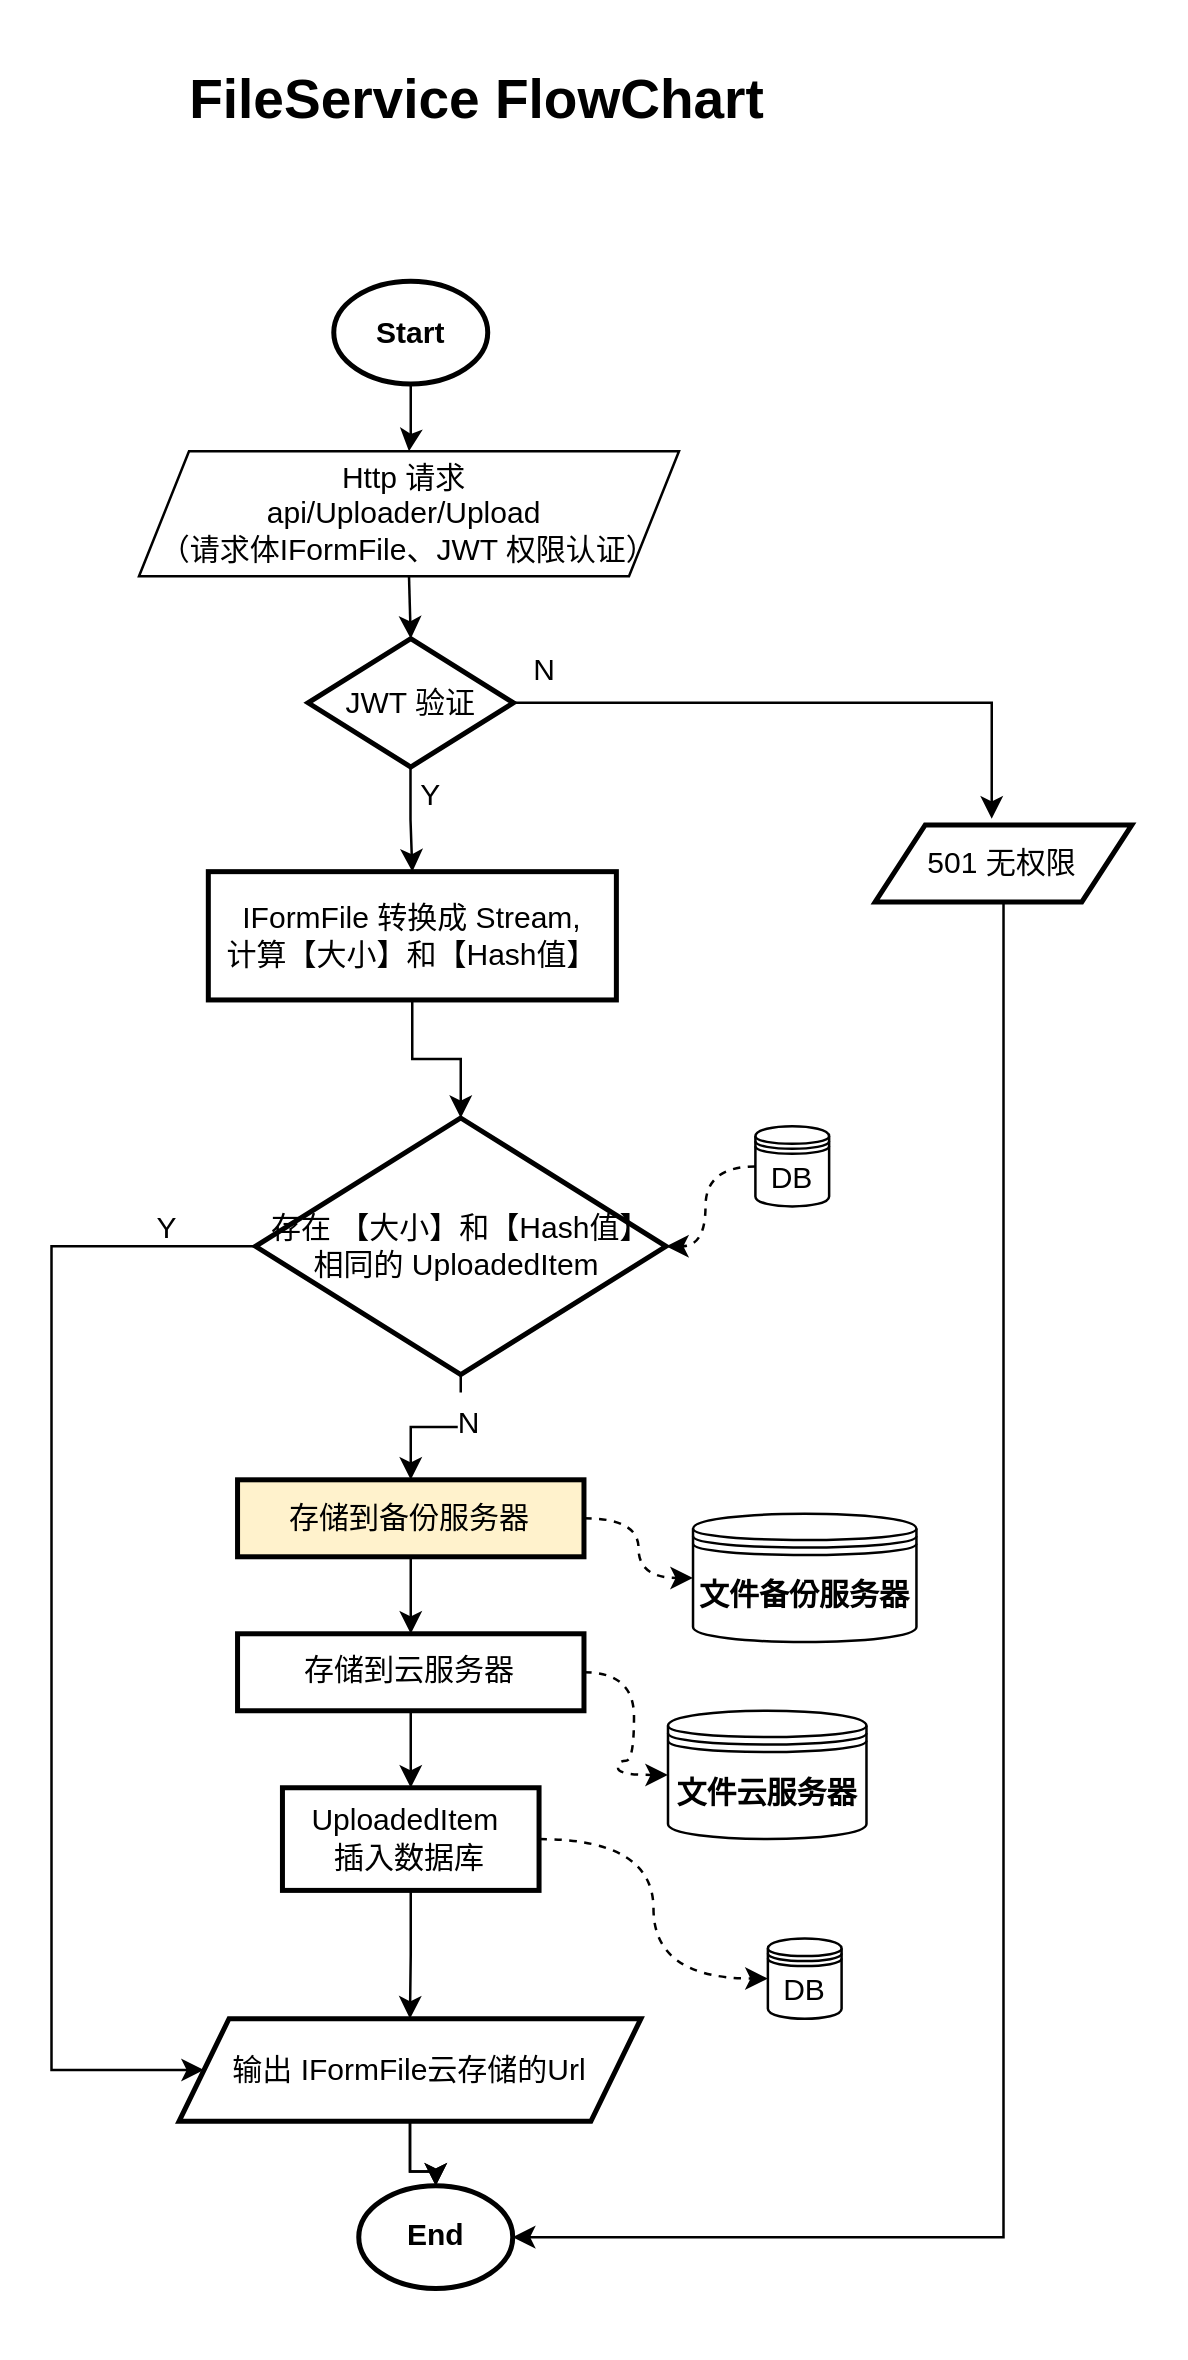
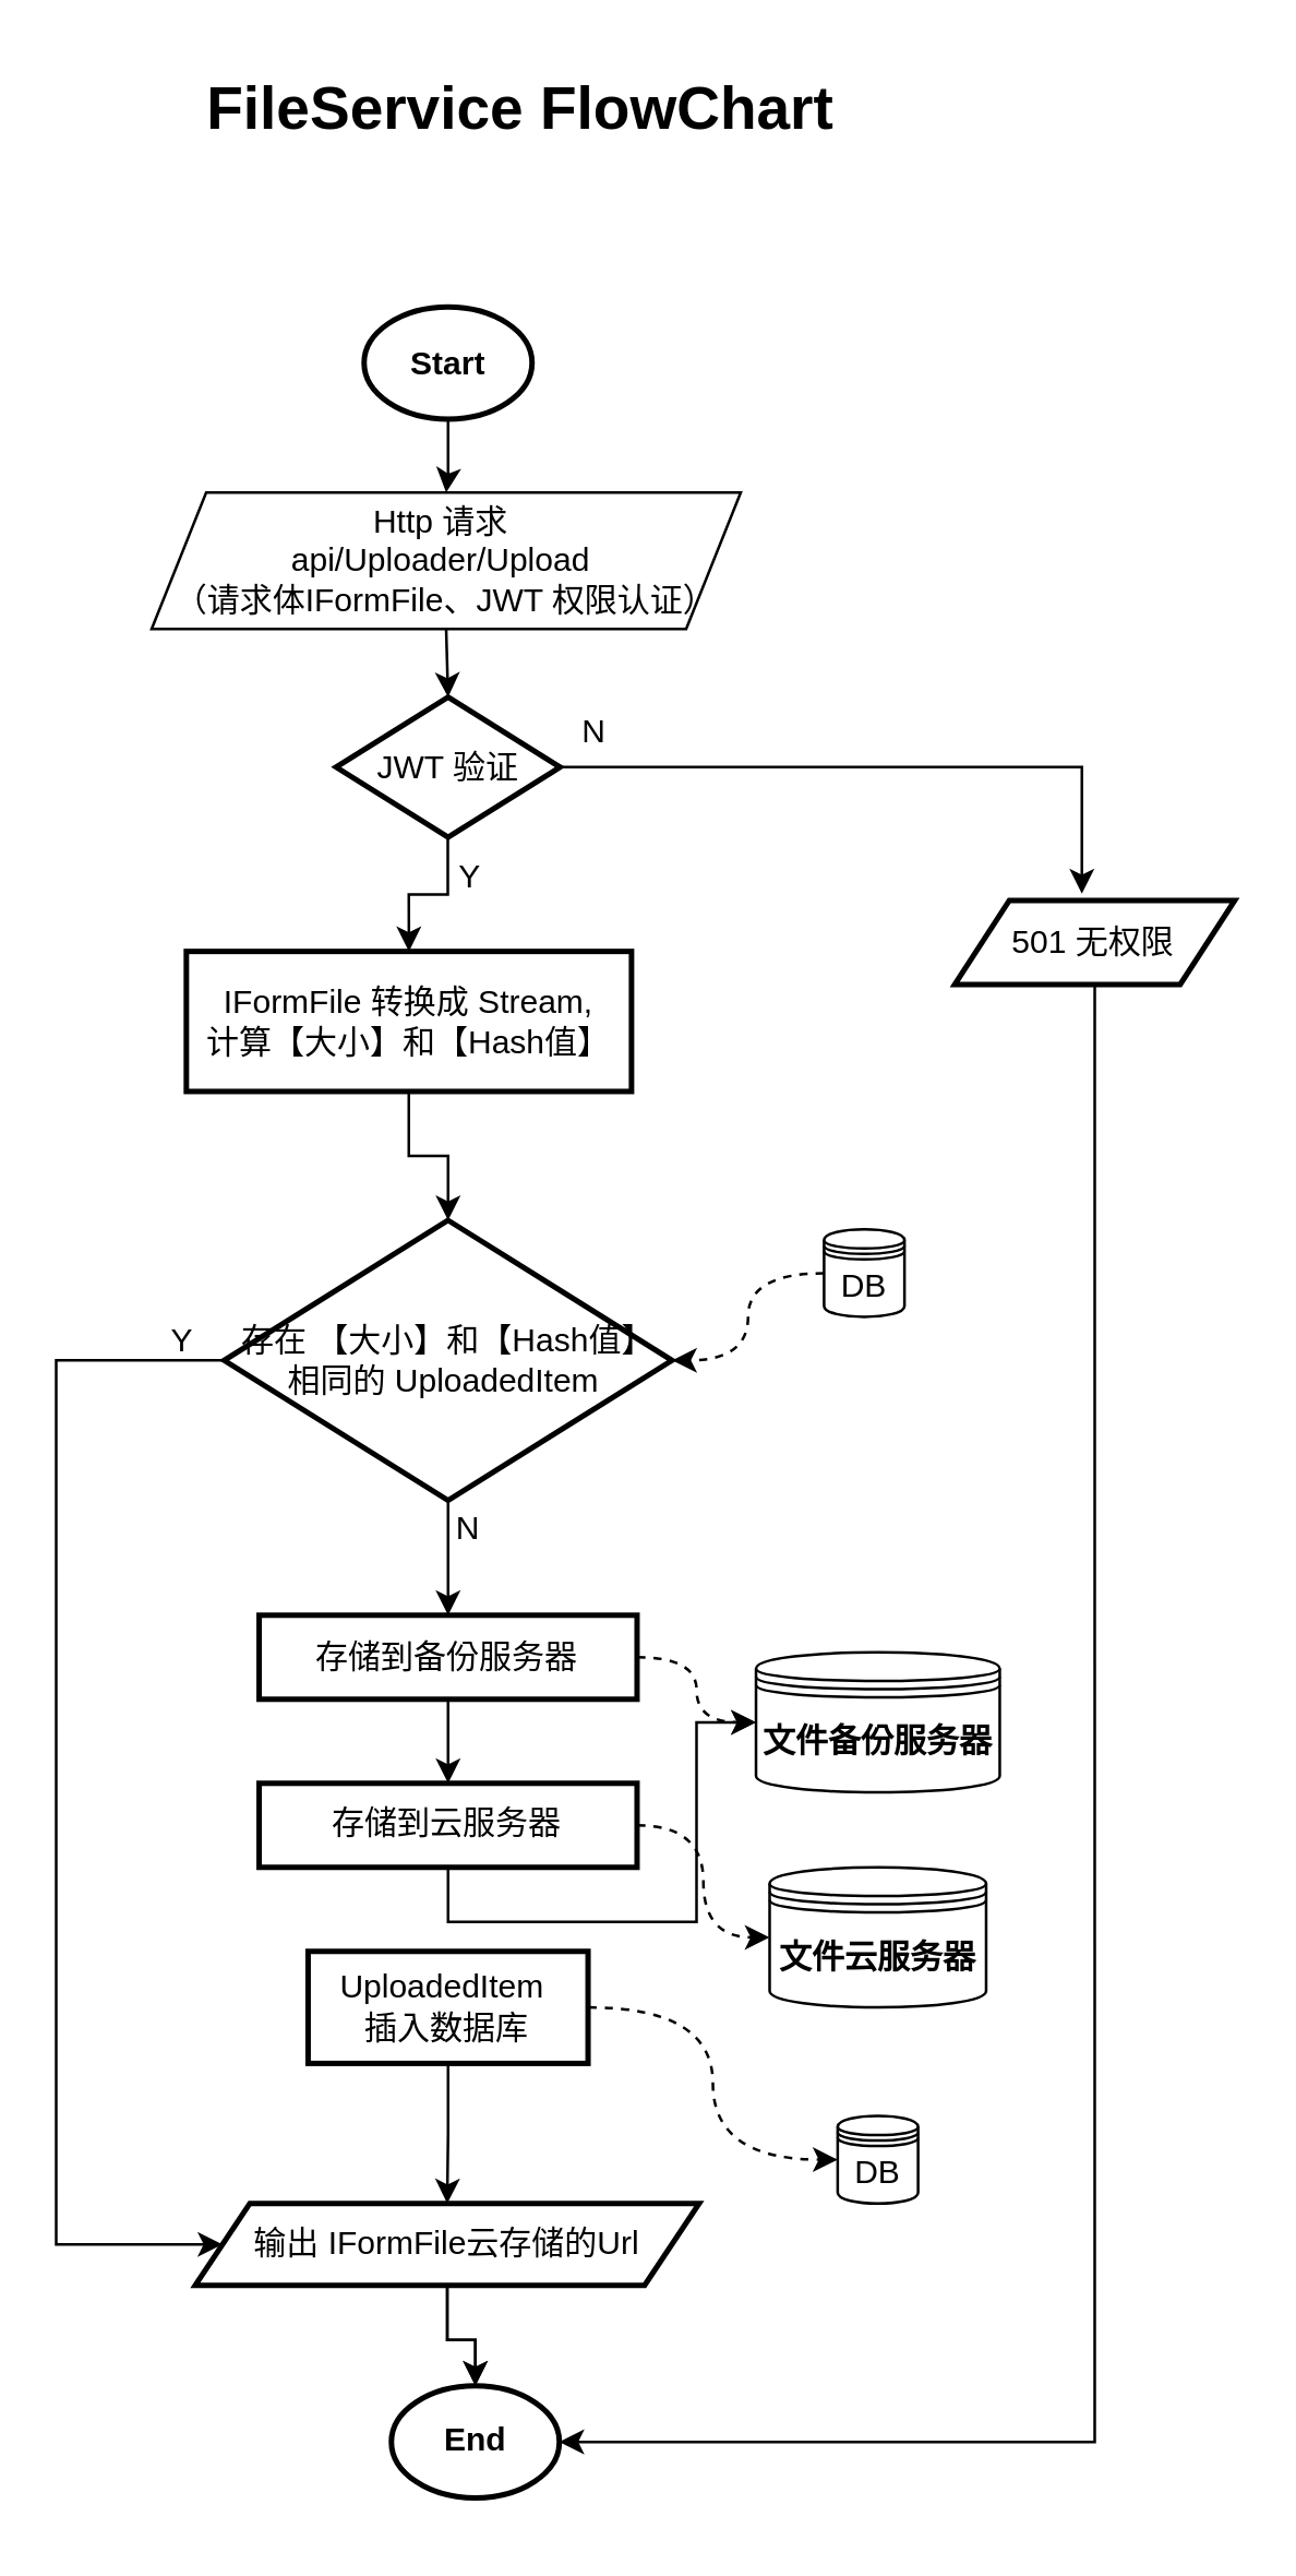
- <mxCell id="10" value="IFormFile 转换成 Stream,&lt;div style=&quot;font-size: 12px;&quot;&gt;计算【大小】和【Hash值】&lt;/div&gt;" style="whiteSpace=wrap;html=1;strokeWidth=2;align=center;fontSize=12;" parent="2" vertex="1"><mxGeometry x="62.732" y="236.156" width="163.215" height="51.321" as="geometry" /></mxCell>
+ <mxCell id="10" value="IFormFile 转换成 Stream,&lt;div style=&quot;font-size: 12px;&quot;&gt;计算【大小】和【Hash值】&lt;/div&gt;" style="whiteSpace=wrap;html=1;strokeWidth=2;align=center;fontSize=12;" parent="2" vertex="1"><mxGeometry x="47.732" y="236.156" width="163.215" height="51.321" as="geometry" /></mxCell>
- <mxCell id="20" value="&lt;font style=&quot;font-size: 12px;&quot;&gt;存在 【大小】和【Hash值】相同的 UploadedItem&amp;nbsp;&lt;/font&gt;" style="strokeWidth=2;html=1;shape=mxgraph.flowchart.decision;whiteSpace=wrap;fontSize=12;align=center;" parent="2" vertex="1"><mxGeometry x="81.586" y="334.696" width="164.229" height="102.643" as="geometry" /></mxCell>
+ <mxCell id="20" value="&lt;font style=&quot;font-size: 12px;&quot;&gt;存在 【大小】和【Hash值】相同的 UploadedItem&amp;nbsp;&lt;/font&gt;" style="strokeWidth=2;html=1;shape=mxgraph.flowchart.decision;whiteSpace=wrap;fontSize=12;align=center;" parent="2" vertex="1"><mxGeometry x="61.586" y="334.696" width="164.229" height="102.643" as="geometry" /></mxCell>
- <mxCell id="13" value="&lt;font style=&quot;font-size: 12px;&quot;&gt;存储到备份服务器&lt;/font&gt;" style="whiteSpace=wrap;html=1;strokeWidth=2;align=center;fontStyle=0;fontSize=12;fillColor=#fff2cc;" parent="2" vertex="1"><mxGeometry x="74.416" y="479.423" width="138.568" height="30.793" as="geometry" /></mxCell>
+ <mxCell id="13" value="&lt;font style=&quot;font-size: 12px;&quot;&gt;存储到备份服务器&lt;/font&gt;" style="whiteSpace=wrap;html=1;strokeWidth=2;align=center;fontStyle=0;fontSize=12;" parent="2" vertex="1"><mxGeometry x="74.416" y="479.423" width="138.568" height="30.793" as="geometry" /></mxCell>
- <mxCell id="24" style="edgeStyle=orthogonalEdgeStyle;rounded=0;orthogonalLoop=1;jettySize=auto;html=1;exitX=0.5;exitY=1;exitDx=0;exitDy=0;" parent="2" source="26" target="16" edge="1"><mxGeometry relative="1" as="geometry" /></mxCell>
+ <mxCell id="24" style="edgeStyle=orthogonalEdgeStyle;rounded=0;orthogonalLoop=1;jettySize=auto;html=1;exitX=0.5;exitY=1;exitDx=0;exitDy=0;" parent="2" source="26" target="27" edge="1"><mxGeometry relative="1" as="geometry" /></mxCell>
- <mxCell id="28" value="&lt;font style=&quot;font-size: 12px;&quot;&gt;文件云服务器&lt;/font&gt;" style="shape=datastore;whiteSpace=wrap;html=1;fontStyle=1;fontSize=12;align=center;" parent="2" vertex="1"><mxGeometry x="246.6" y="571.8" width="79.39" height="51.32" as="geometry" /></mxCell>
+ <mxCell id="28" value="&lt;font style=&quot;font-size: 12px;&quot;&gt;文件云服务器&lt;/font&gt;" style="shape=datastore;whiteSpace=wrap;html=1;fontStyle=1;fontSize=12;align=center;" parent="2" vertex="1"><mxGeometry x="261.6" y="571.8" width="79.39" height="51.32" as="geometry" /></mxCell>
- <mxCell id="22" value="&lt;font style=&quot;font-size: 12px;&quot;&gt;输出 IFormFile云存储的Url&lt;/font&gt;" style="shape=parallelogram;perimeter=parallelogramPerimeter;whiteSpace=wrap;html=1;fixedSize=1;strokeWidth=2;direction=east;fontSize=12;align=center;" parent="2" vertex="1"><mxGeometry x="51.006" y="694.974" width="184.757" height="41.057" as="geometry" /></mxCell>
+ <mxCell id="22" value="&lt;font style=&quot;font-size: 12px;&quot;&gt;输出 IFormFile云存储的Url&lt;/font&gt;" style="shape=parallelogram;perimeter=parallelogramPerimeter;whiteSpace=wrap;html=1;fixedSize=1;strokeWidth=2;direction=east;fontSize=12;align=center;" parent="2" vertex="1"><mxGeometry x="51.006" y="694.974" width="184.757" height="30" as="geometry" /></mxCell>
